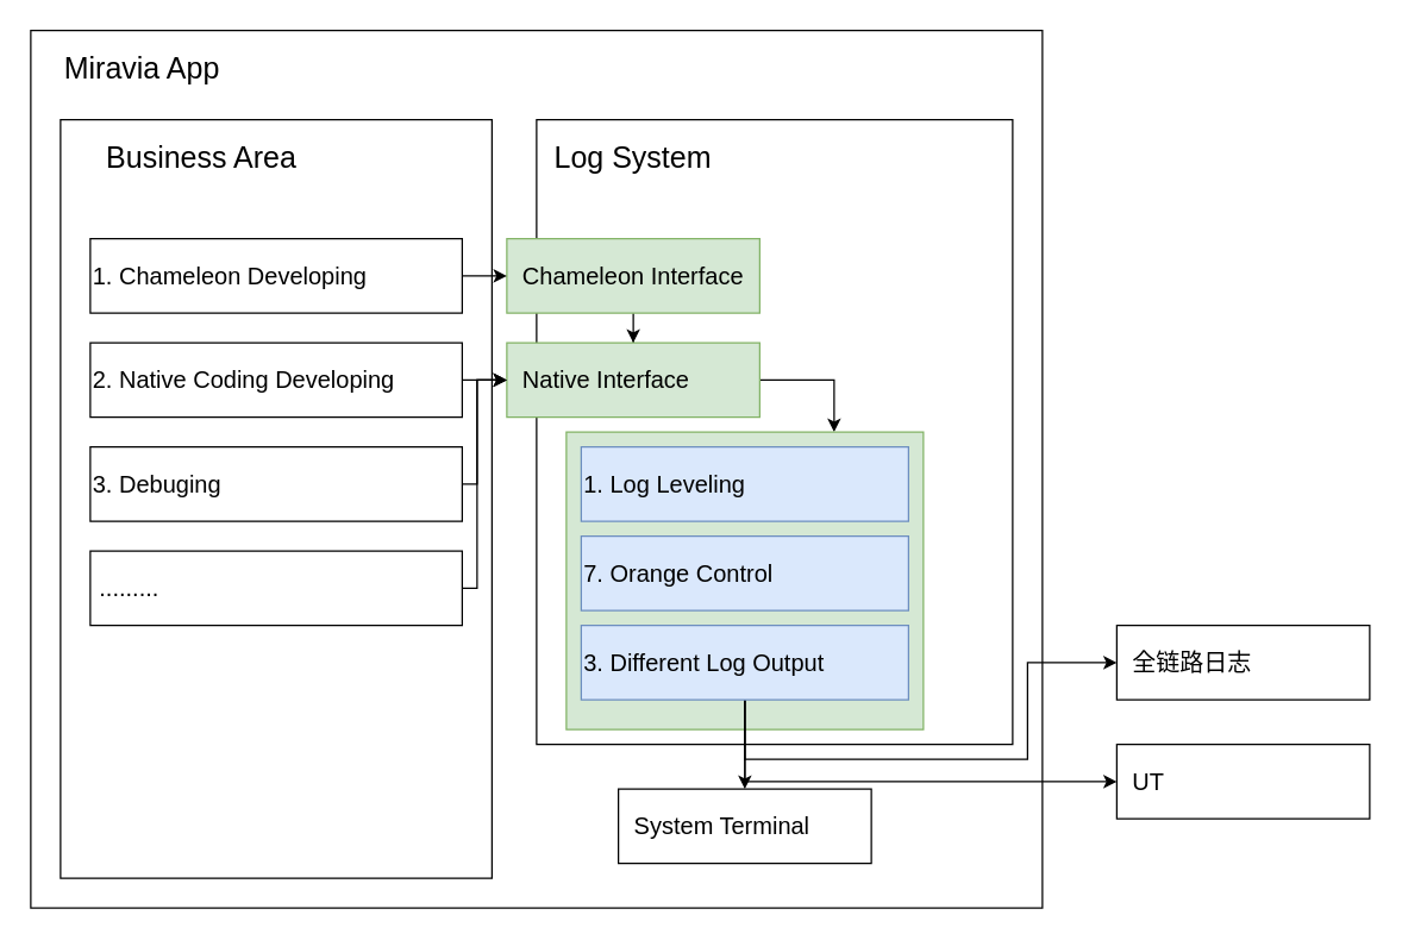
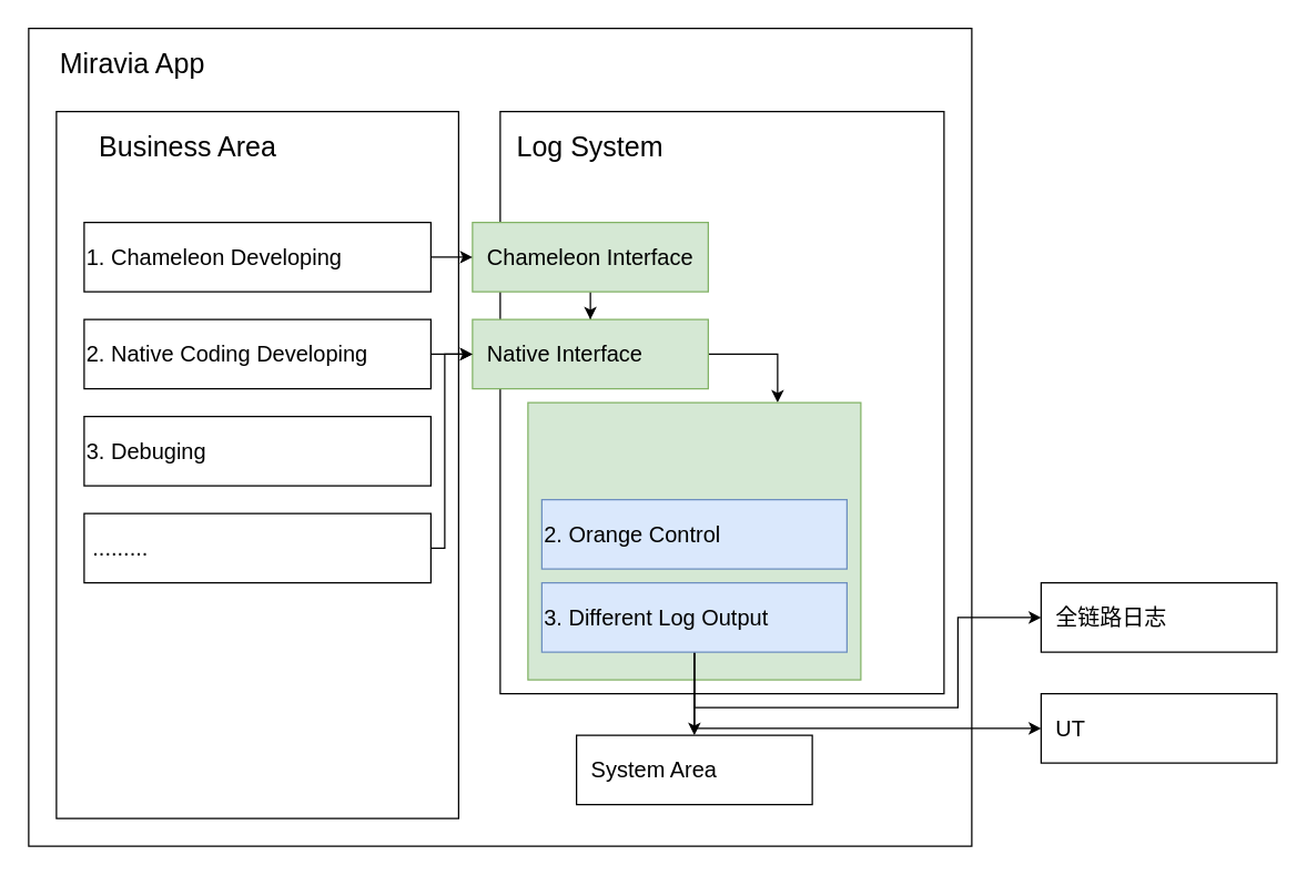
- <mxCell id="16" value="" style="edgeStyle=orthogonalEdgeStyle;rounded=0;orthogonalLoop=1;jettySize=auto;html=1;entryX=0;entryY=0.5;entryDx=0;entryDy=0;" edge="1" parent="1" source="17" target="11"><mxGeometry relative="1" as="geometry"><Array as="points"><mxPoint x="320" y="325" /><mxPoint x="320" y="255" /></Array></mxGeometry></mxCell>
- <mxCell id="21" value="&lt;font style=&quot;font-size: 16px;&quot;&gt;1. Log Leveling&lt;/font&gt;" style="rounded=0;whiteSpace=wrap;html=1;align=left;fillColor=#dae8fc;strokeColor=#6c8ebf;" vertex="1" parent="1"><mxGeometry x="390" y="300" width="220" height="50" as="geometry" /></mxCell>
- <mxCell id="22" value="&lt;font style=&quot;font-size: 16px;&quot;&gt;7. Orange Control&lt;/font&gt;" style="rounded=0;whiteSpace=wrap;html=1;align=left;fillColor=#dae8fc;strokeColor=#6c8ebf;" vertex="1" parent="1"><mxGeometry x="390" y="360" width="220" height="50" as="geometry" /></mxCell>
+ <mxCell id="22" value="&lt;font style=&quot;font-size: 16px;&quot;&gt;2. Orange Control&lt;/font&gt;" style="rounded=0;whiteSpace=wrap;html=1;align=left;fillColor=#dae8fc;strokeColor=#6c8ebf;" vertex="1" parent="1"><mxGeometry x="390" y="360" width="220" height="50" as="geometry" /></mxCell>
- <mxCell id="27" value="&lt;span style=&quot;font-size: 16px;&quot;&gt;&amp;nbsp; System Terminal&lt;/span&gt;" style="rounded=0;whiteSpace=wrap;html=1;align=left;" vertex="1" parent="1"><mxGeometry x="415" y="530" width="170" height="50" as="geometry" /></mxCell>
+ <mxCell id="27" value="&lt;span style=&quot;font-size: 16px;&quot;&gt;&amp;nbsp; System Area&lt;/span&gt;" style="rounded=0;whiteSpace=wrap;html=1;align=left;" vertex="1" parent="1"><mxGeometry x="415" y="530" width="170" height="50" as="geometry" /></mxCell>
